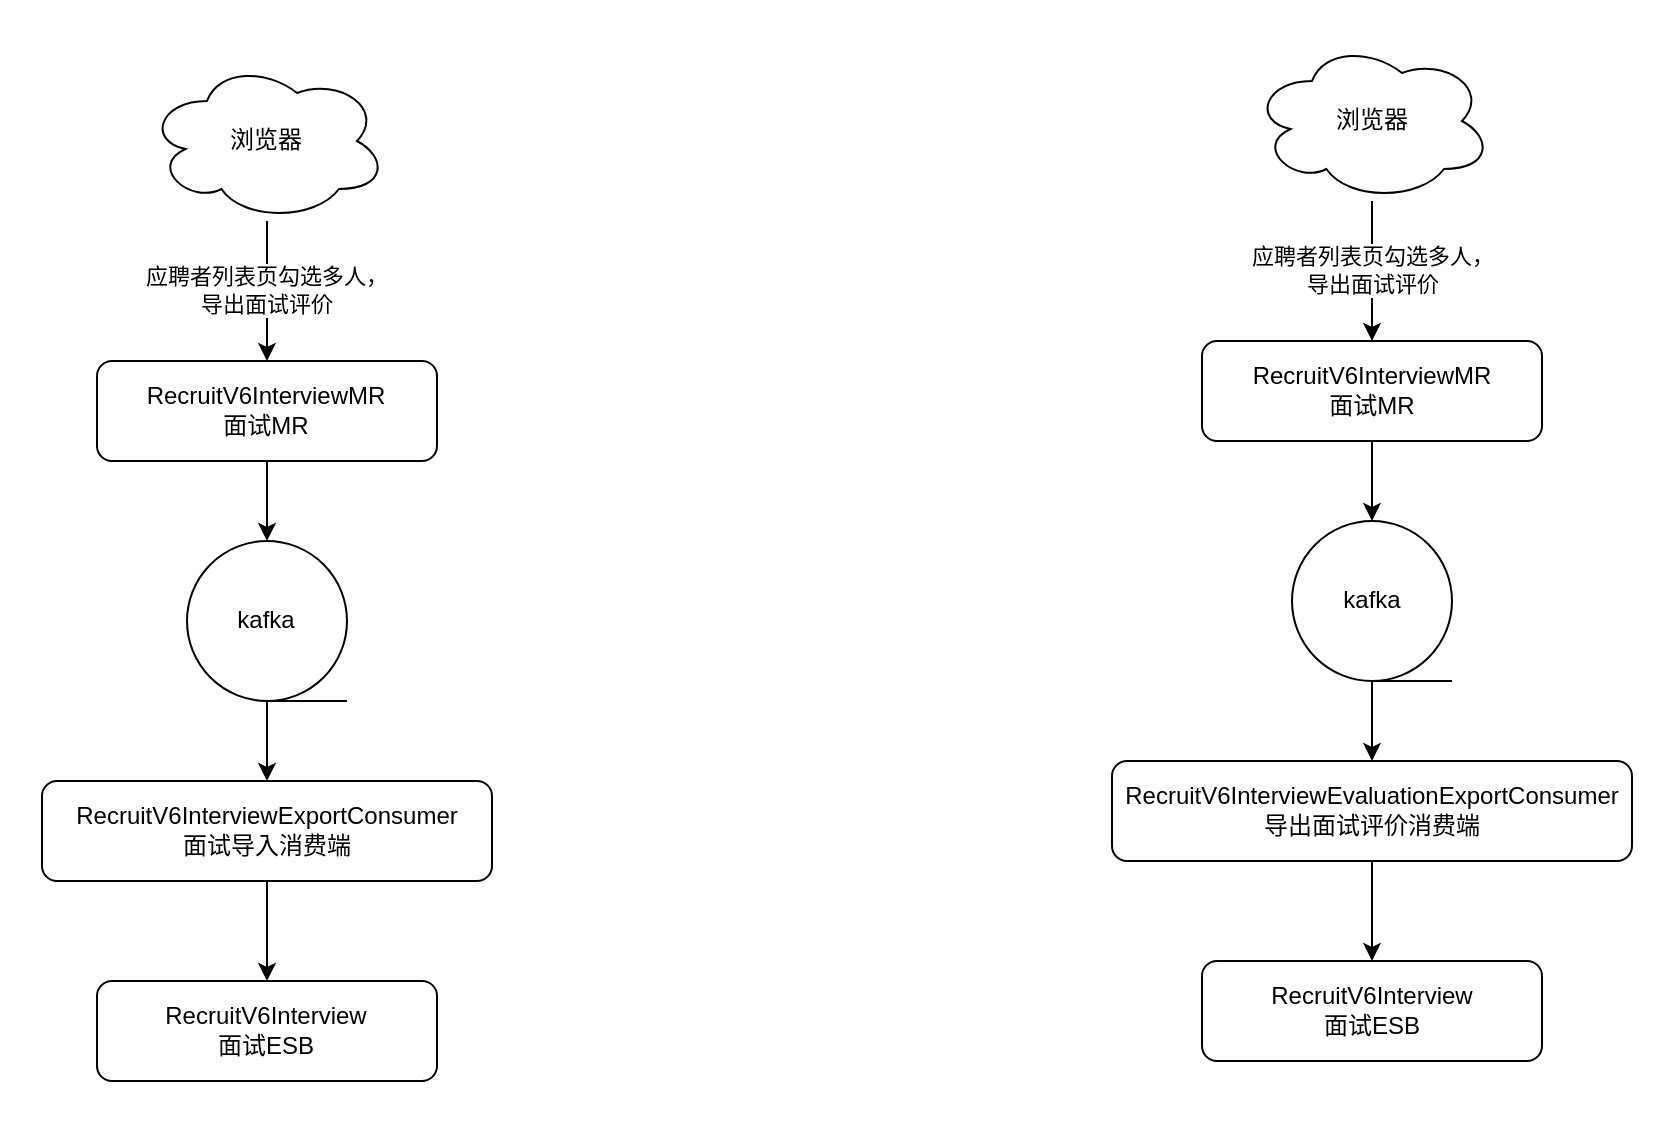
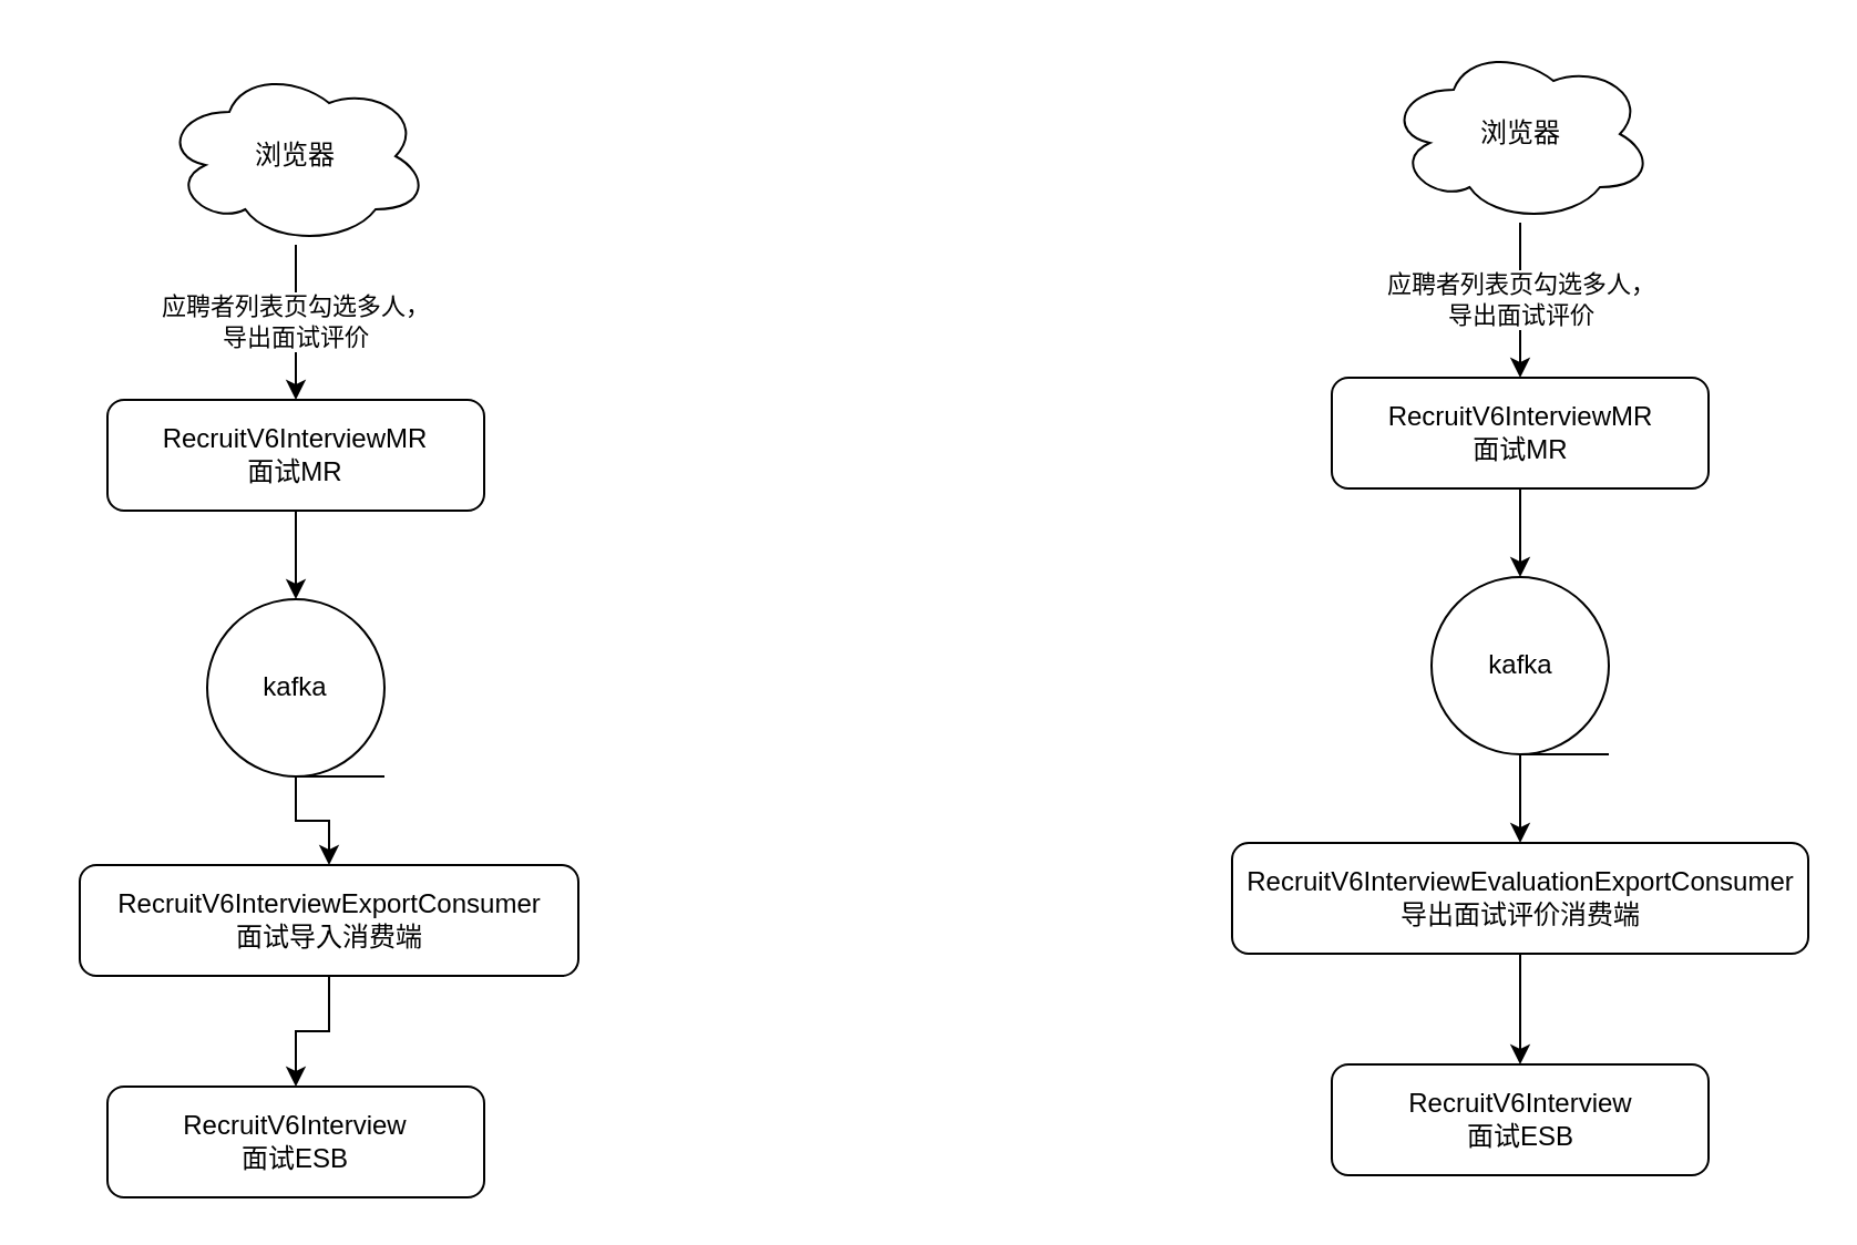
- <mxCell id="9" value="RecruitV6InterviewExportConsumer&lt;br&gt;面试导入消费端" style="rounded=1;whiteSpace=wrap;html=1;" vertex="1" parent="1"><mxGeometry x="20.5" y="390" width="225" height="50" as="geometry" /></mxCell>
+ <mxCell id="9" value="RecruitV6InterviewExportConsumer&lt;br&gt;面试导入消费端" style="rounded=1;whiteSpace=wrap;html=1;" vertex="1" parent="1"><mxGeometry x="35.5" y="390" width="225" height="50" as="geometry" /></mxCell>
